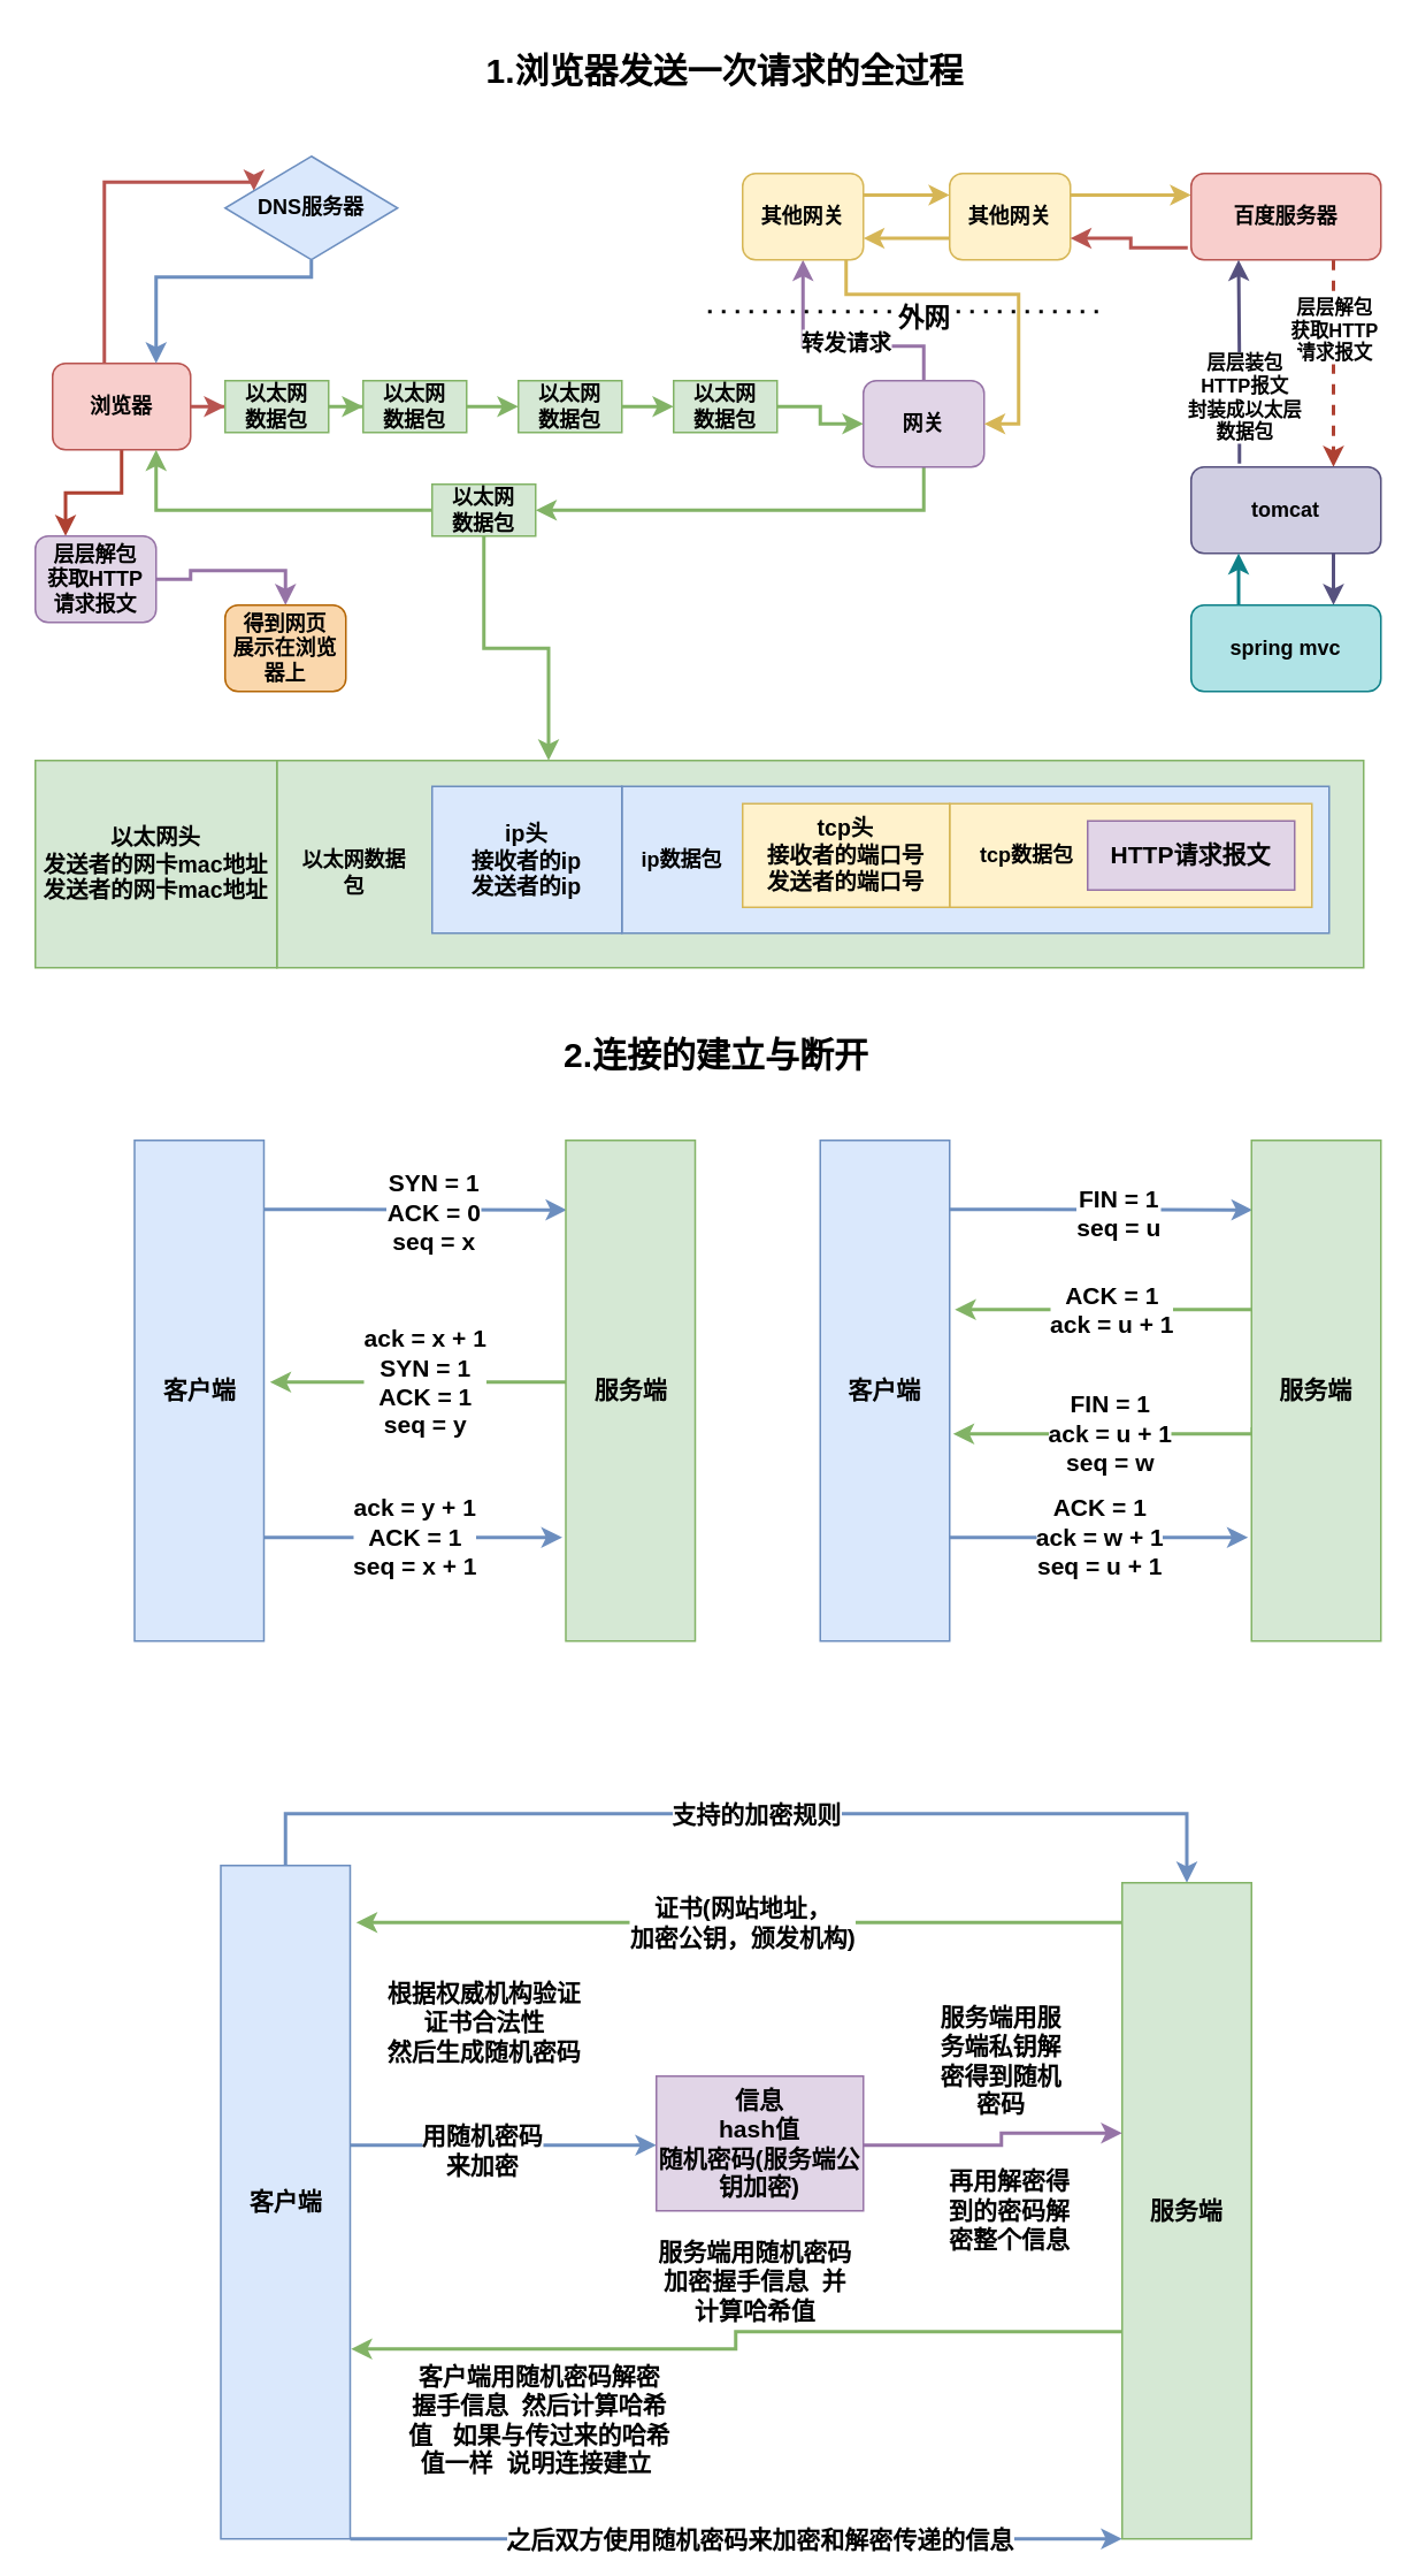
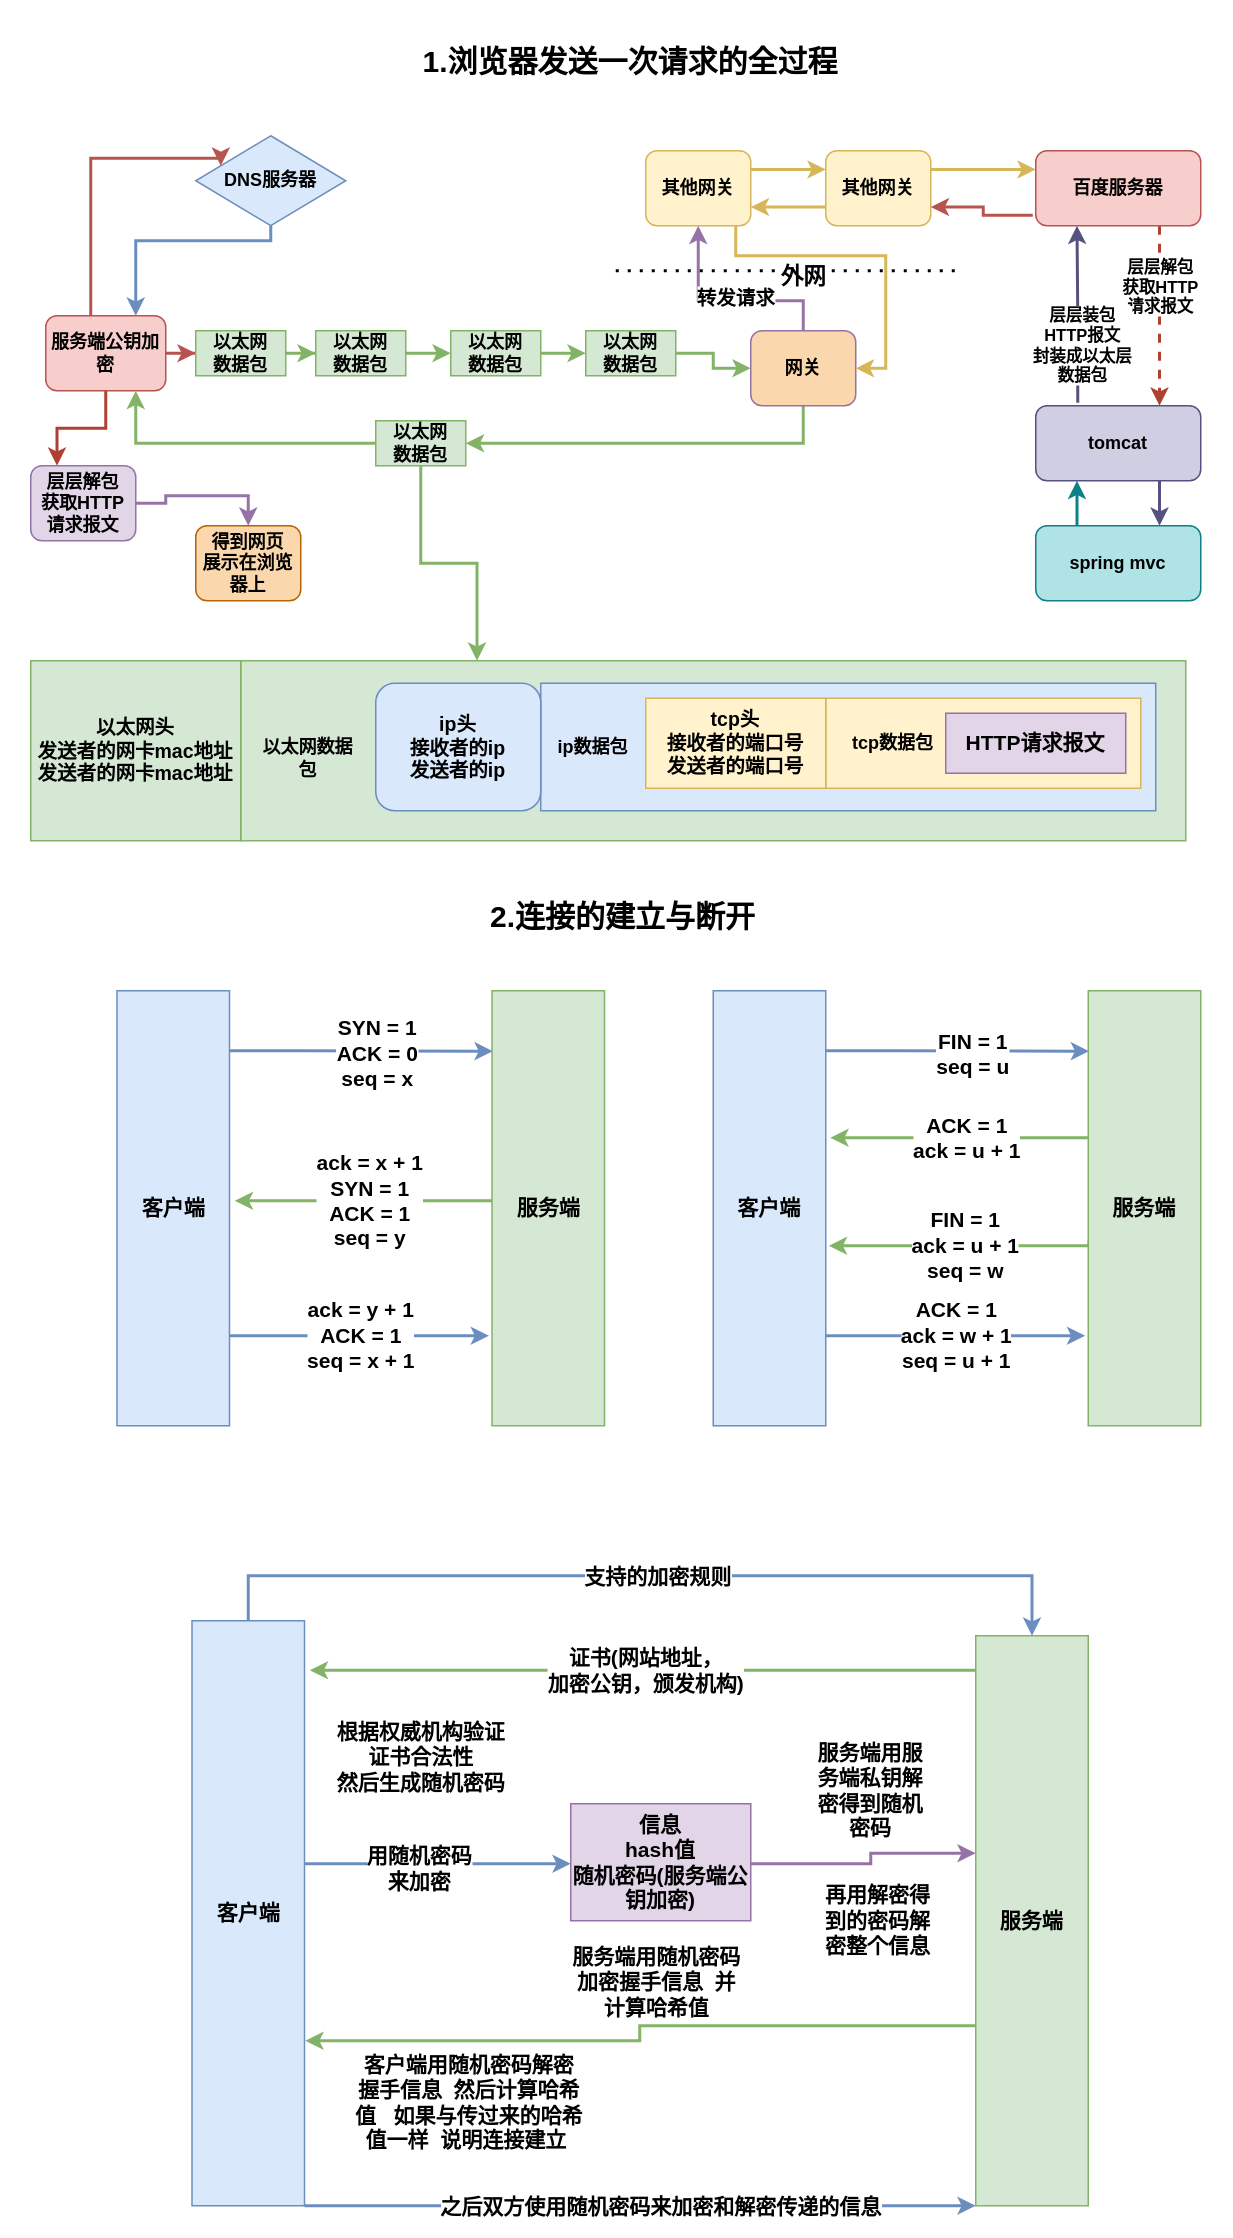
- <mxCell id="8" value="&lt;b&gt;浏览器&lt;/b&gt;" style="rounded=1;whiteSpace=wrap;html=1;fillColor=#f8cecc;strokeColor=#b85450;" vertex="1" parent="1"><mxGeometry x="30" y="210" width="80" height="50" as="geometry" /></mxCell>
+ <mxCell id="8" value="&lt;b&gt;服务端公钥加密&lt;/b&gt;" style="rounded=1;whiteSpace=wrap;html=1;fillColor=#f8cecc;strokeColor=#b85450;" vertex="1" parent="1"><mxGeometry x="30" y="210" width="80" height="50" as="geometry" /></mxCell>
- <mxCell id="22" value="&lt;b&gt;网关&lt;/b&gt;" style="rounded=1;whiteSpace=wrap;html=1;fillColor=#e1d5e7;strokeColor=#9673a6;" vertex="1" parent="1"><mxGeometry x="500" y="220" width="70" height="50" as="geometry" /></mxCell>
+ <mxCell id="22" value="&lt;b&gt;网关&lt;/b&gt;" style="rounded=1;whiteSpace=wrap;html=1;fillColor=#fad7ac;strokeColor=#9673a6;" vertex="1" parent="1"><mxGeometry x="500" y="220" width="70" height="50" as="geometry" /></mxCell>
- <mxCell id="52" value="&lt;b style=&quot;font-size: 13px&quot;&gt;ip头&lt;br&gt;接收者的ip&lt;br&gt;发送者的ip&lt;/b&gt;" style="rounded=0;whiteSpace=wrap;html=1;fillColor=#dae8fc;strokeColor=#6c8ebf;" vertex="1" parent="1"><mxGeometry x="250" y="455" width="110" height="85" as="geometry" /></mxCell>
+ <mxCell id="52" value="&lt;b style=&quot;font-size: 13px&quot;&gt;ip头&lt;br&gt;接收者的ip&lt;br&gt;发送者的ip&lt;/b&gt;" style="whiteSpace=wrap;html=1;fillColor=#dae8fc;strokeColor=#6c8ebf;rounded=1;" vertex="1" parent="1"><mxGeometry x="250" y="455" width="110" height="85" as="geometry" /></mxCell>
